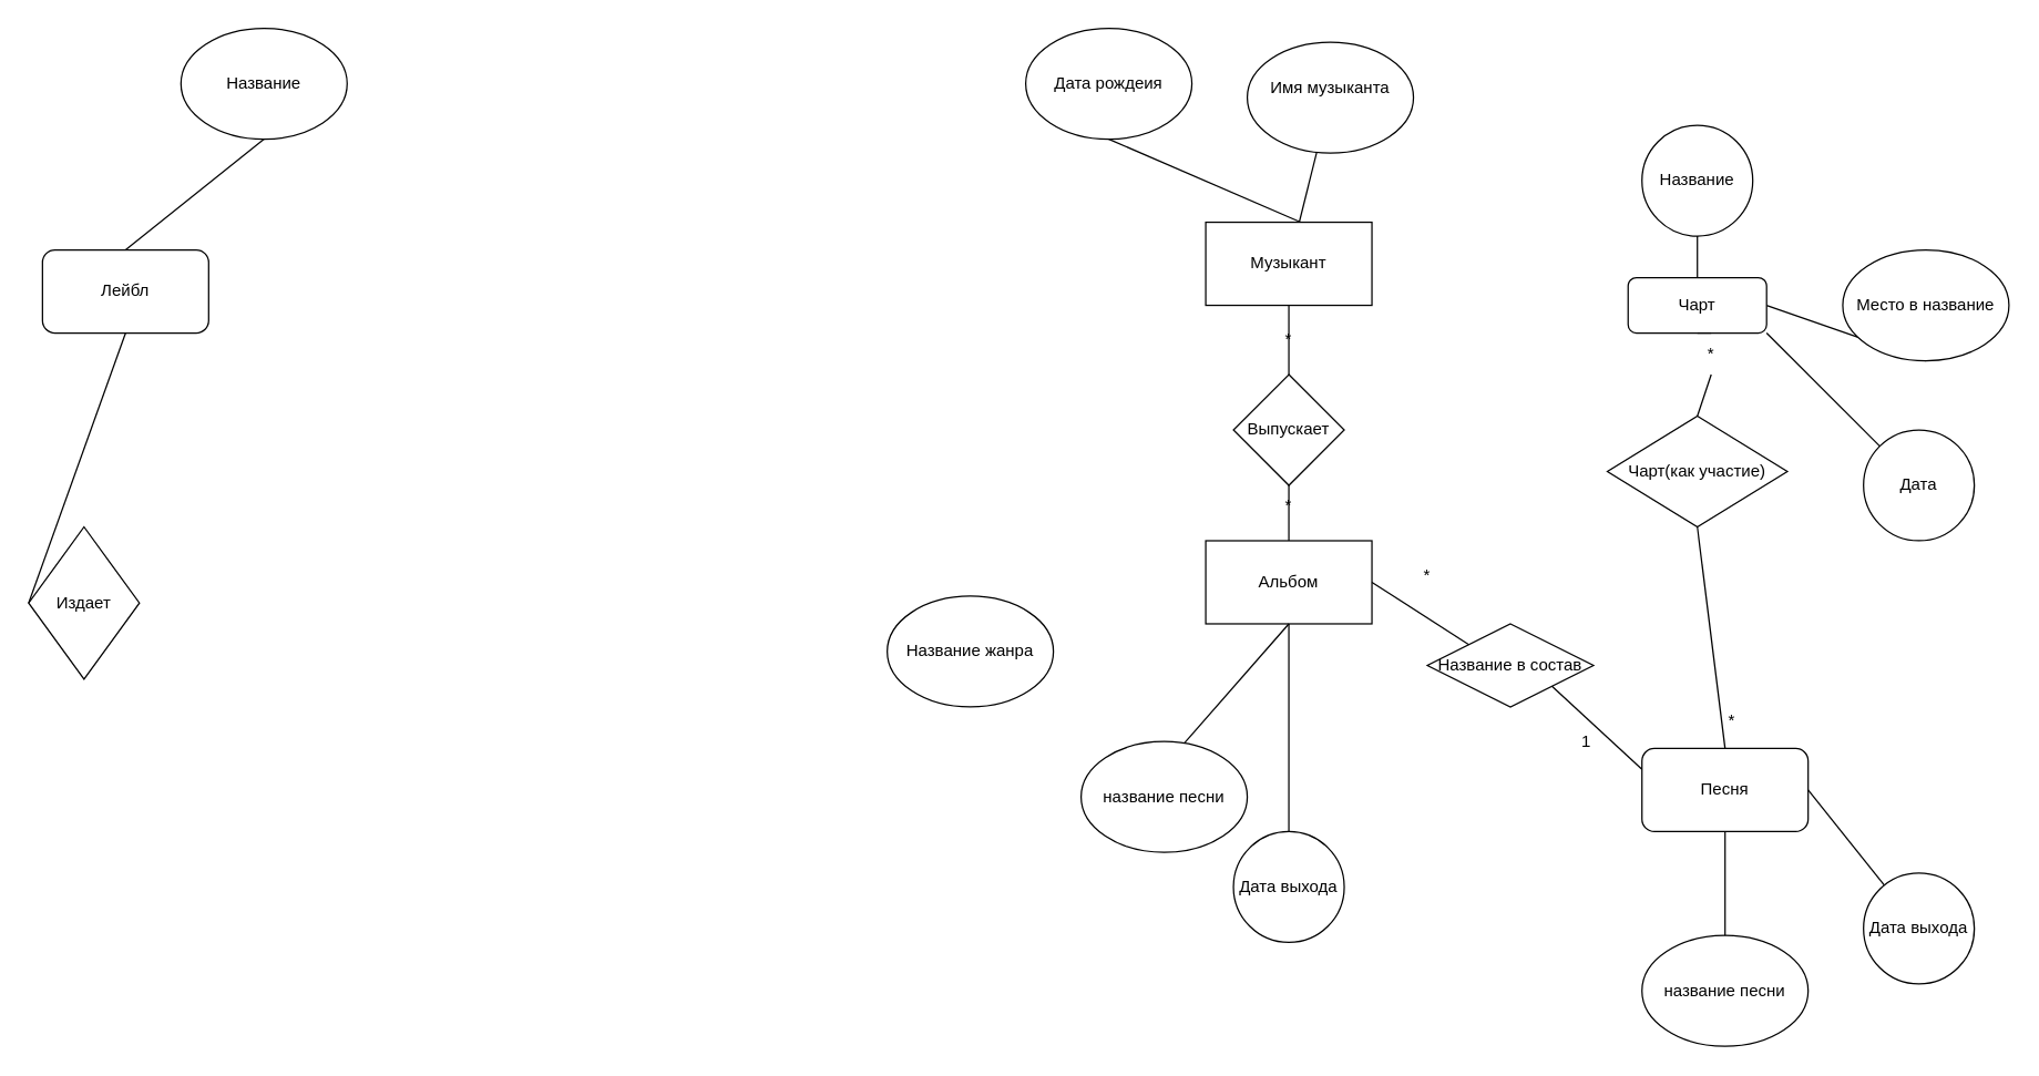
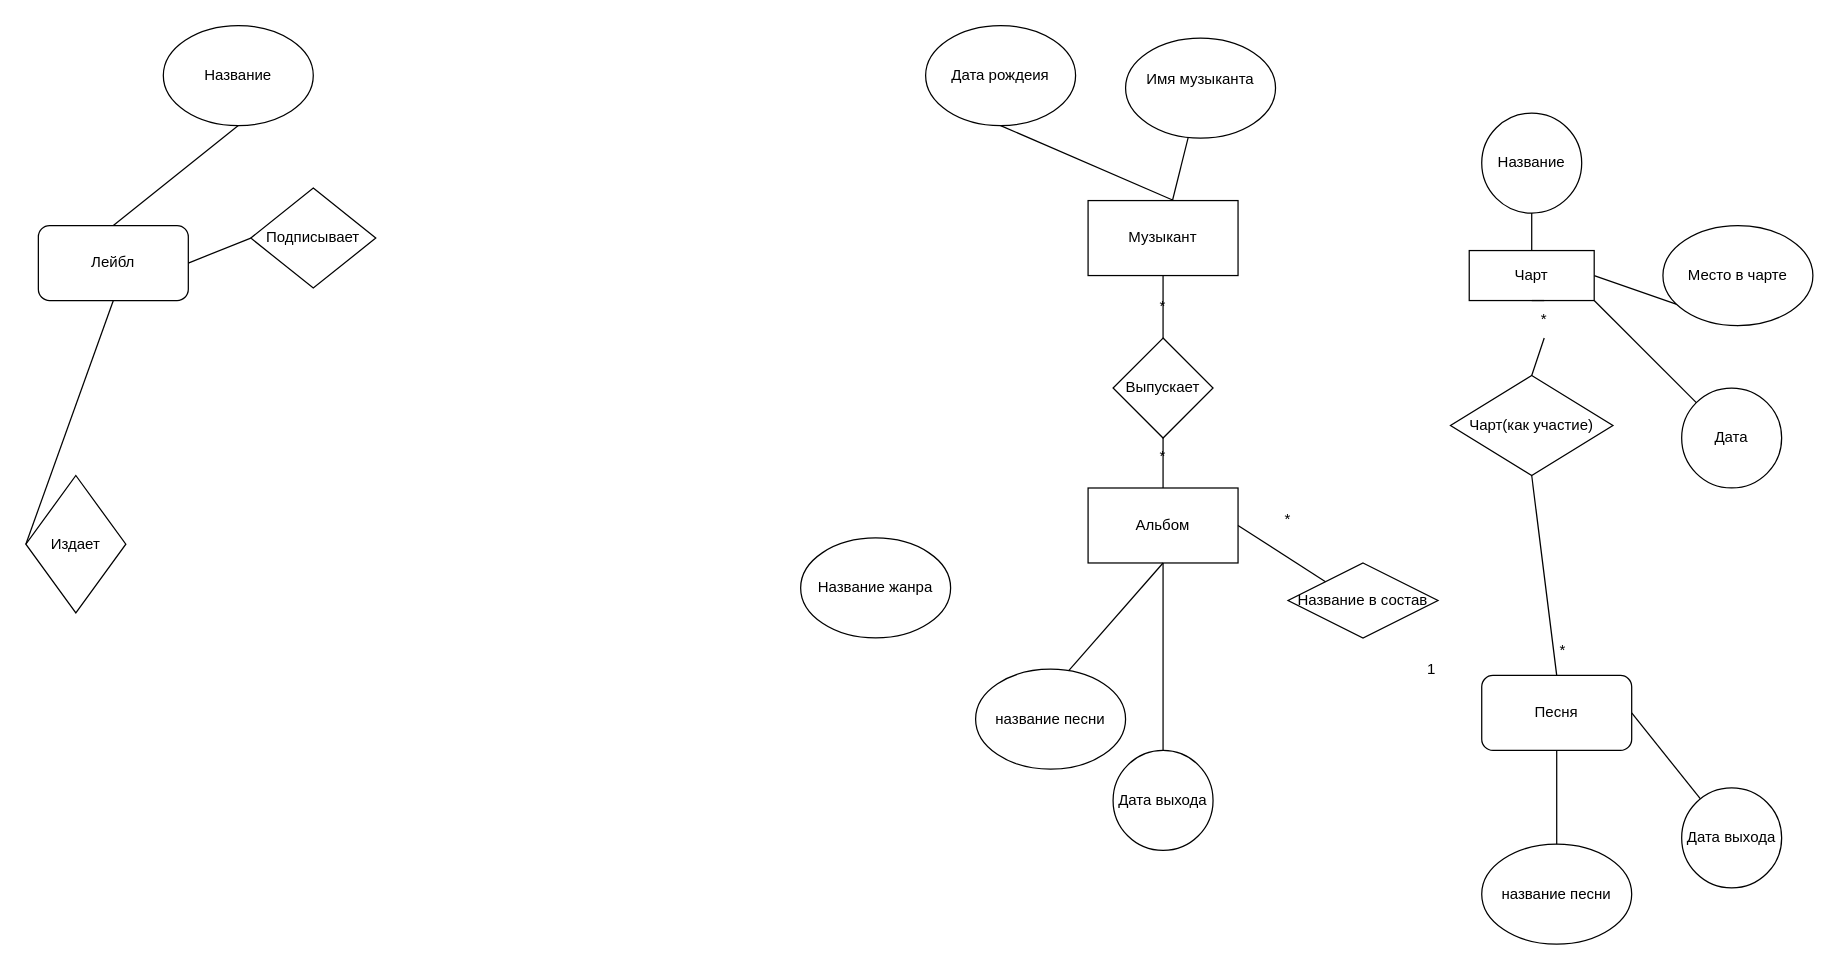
+ <mxCell id="23" value="Подписывает" style="rhombus;whiteSpace=wrap;html=1;" vertex="1" parent="1"><mxGeometry x="200" y="150" width="100" height="80" as="geometry" /></mxCell>
+ <mxCell id="24" value="" style="endArrow=none;html=1;rounded=0;entryX=1;entryY=0.5;entryDx=0;entryDy=0;exitX=0;exitY=0.5;exitDx=0;exitDy=0;" edge="1" parent="1" source="23" target="8"><mxGeometry width="50" height="50" relative="1" as="geometry"><mxPoint x="710" y="520" as="sourcePoint" /><mxPoint x="760" y="470" as="targetPoint" /></mxGeometry></mxCell>
- <mxCell id="37" value="&lt;div&gt;Чарт&lt;/div&gt;" style="whiteSpace=wrap;html=1;align=center;rounded=1;" vertex="1" parent="1"><mxGeometry x="1175" y="200" width="100" height="40" as="geometry" /></mxCell>
+ <mxCell id="37" value="&lt;div&gt;Чарт&lt;/div&gt;" style="whiteSpace=wrap;html=1;align=center;" vertex="1" parent="1"><mxGeometry x="1175" y="200" width="100" height="40" as="geometry" /></mxCell>
- <mxCell id="35" value="Место в название" style="ellipse;whiteSpace=wrap;html=1;" vertex="1" parent="1"><mxGeometry x="1330" y="180" width="120" height="80" as="geometry" /></mxCell>
+ <mxCell id="35" value="Место в чарте" style="ellipse;whiteSpace=wrap;html=1;" vertex="1" parent="1"><mxGeometry x="1330" y="180" width="120" height="80" as="geometry" /></mxCell>
- <mxCell id="39" value="" style="endArrow=none;html=1;rounded=0;entryX=0;entryY=0.25;entryDx=0;entryDy=0;exitX=1;exitY=1;exitDx=0;exitDy=0;" edge="1" parent="1" source="36" target="5"><mxGeometry width="50" height="50" relative="1" as="geometry"><mxPoint x="960" y="450" as="sourcePoint" /><mxPoint x="1010" y="400" as="targetPoint" /></mxGeometry></mxCell>
